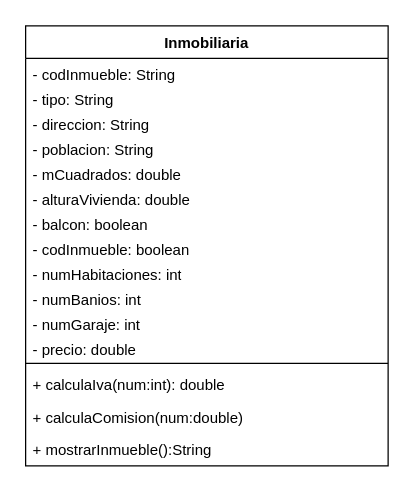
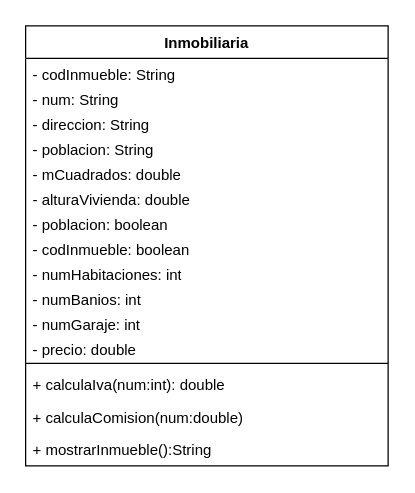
- <mxCell id="4" value="- tipo: String" style="text;strokeColor=none;fillColor=none;align=left;verticalAlign=top;spacingLeft=4;spacingRight=4;overflow=hidden;rotatable=0;points=[[0,0.5],[1,0.5]];portConstraint=eastwest;whiteSpace=wrap;html=1;" parent="2" vertex="1"><mxGeometry y="46" width="290" height="20" as="geometry" /></mxCell>
+ <mxCell id="4" value="- num: String" style="text;strokeColor=none;fillColor=none;align=left;verticalAlign=top;spacingLeft=4;spacingRight=4;overflow=hidden;rotatable=0;points=[[0,0.5],[1,0.5]];portConstraint=eastwest;whiteSpace=wrap;html=1;" parent="2" vertex="1"><mxGeometry y="46" width="290" height="20" as="geometry" /></mxCell>
- <mxCell id="9" value="- balcon: boolean" style="text;strokeColor=none;fillColor=none;align=left;verticalAlign=top;spacingLeft=4;spacingRight=4;overflow=hidden;rotatable=0;points=[[0,0.5],[1,0.5]];portConstraint=eastwest;whiteSpace=wrap;html=1;" parent="2" vertex="1"><mxGeometry y="146" width="290" height="20" as="geometry" /></mxCell>
+ <mxCell id="9" value="- poblacion: boolean" style="text;strokeColor=none;fillColor=none;align=left;verticalAlign=top;spacingLeft=4;spacingRight=4;overflow=hidden;rotatable=0;points=[[0,0.5],[1,0.5]];portConstraint=eastwest;whiteSpace=wrap;html=1;" parent="2" vertex="1"><mxGeometry y="146" width="290" height="20" as="geometry" /></mxCell>
